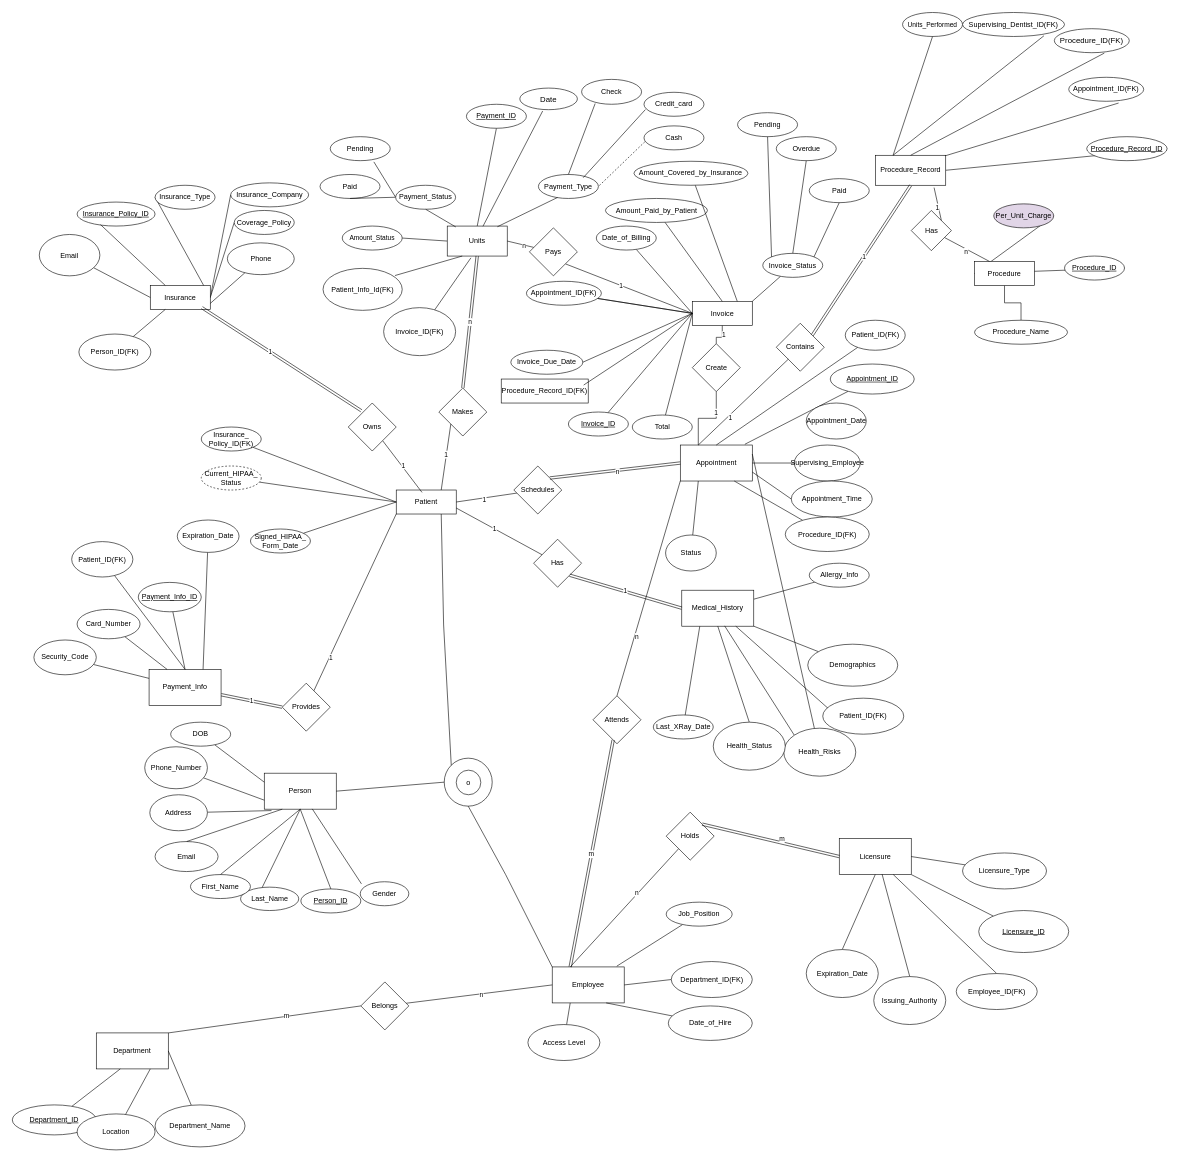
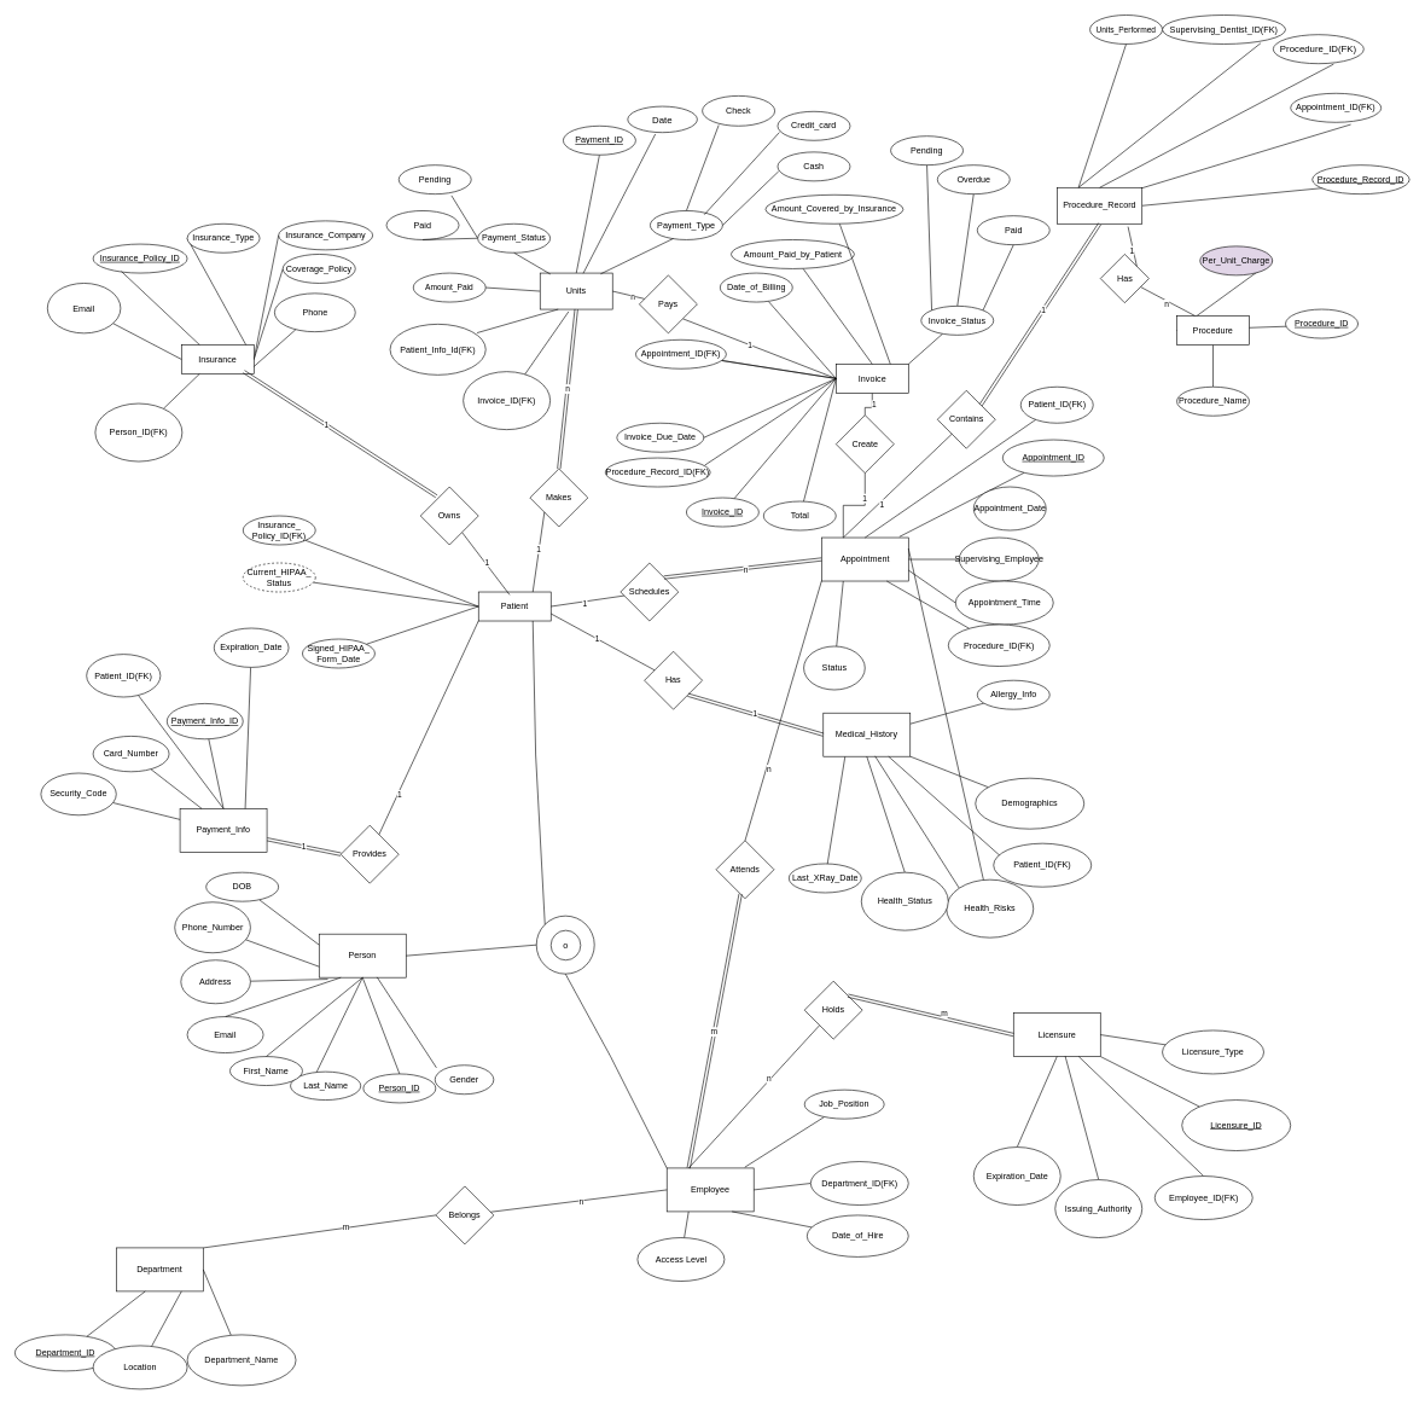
- <mxCell id="95" value="" style="endArrow=none;html=1;rounded=0;entryX=1;entryY=0.5;entryDx=0;entryDy=0;exitX=0.013;exitY=0.665;exitDx=0;exitDy=0;exitPerimeter=0;dashed=1;" edge="1" parent="1" source="92" target="90"><mxGeometry relative="1" as="geometry"><mxPoint x="863" y="252" as="sourcePoint" /><mxPoint x="926" y="252" as="targetPoint" /></mxGeometry></mxCell>
+ <mxCell id="95" value="" style="endArrow=none;html=1;rounded=0;entryX=1;entryY=0.5;entryDx=0;entryDy=0;exitX=0.013;exitY=0.665;exitDx=0;exitDy=0;exitPerimeter=0;" edge="1" parent="1" source="92" target="90"><mxGeometry relative="1" as="geometry"><mxPoint x="863" y="252" as="sourcePoint" /><mxPoint x="926" y="252" as="targetPoint" /></mxGeometry></mxCell>
- <mxCell id="87" value="&lt;span id=&quot;docs-internal-guid-1eaf34f5-7fff-a1fa-eb80-efd688561aa1&quot; style=&quot;font-size: 11px;&quot;&gt;&lt;span style=&quot;font-size: 11px; font-family: Arial, sans-serif; background-color: transparent; font-variant-numeric: normal; font-variant-east-asian: normal; font-variant-alternates: normal; font-variant-position: normal; vertical-align: baseline; white-space-collapse: preserve;&quot;&gt;Amount_Status&lt;/span&gt;&lt;/span&gt;" style="ellipse;whiteSpace=wrap;html=1;align=center;fontSize=11;" vertex="1" parent="1"><mxGeometry x="570" y="376" width="100" height="40" as="geometry" /></mxCell>
+ <mxCell id="87" value="&lt;span id=&quot;docs-internal-guid-1eaf34f5-7fff-a1fa-eb80-efd688561aa1&quot; style=&quot;font-size: 11px;&quot;&gt;&lt;span style=&quot;font-size: 11px; font-family: Arial, sans-serif; background-color: transparent; font-variant-numeric: normal; font-variant-east-asian: normal; font-variant-alternates: normal; font-variant-position: normal; vertical-align: baseline; white-space-collapse: preserve;&quot;&gt;Amount_Paid&lt;/span&gt;&lt;/span&gt;" style="ellipse;whiteSpace=wrap;html=1;align=center;fontSize=11;" vertex="1" parent="1"><mxGeometry x="570" y="376" width="100" height="40" as="geometry" /></mxCell>
- <mxCell id="234" value="Procedure_Name" style="ellipse;whiteSpace=wrap;html=1;align=center;" vertex="1" parent="1"><mxGeometry x="1624" y="533" width="155" height="40" as="geometry" /></mxCell>
+ <mxCell id="234" value="Procedure_Name" style="ellipse;whiteSpace=wrap;html=1;align=center;" vertex="1" parent="1"><mxGeometry x="1624" y="533" width="100" height="40" as="geometry" /></mxCell>
- <mxCell id="240" value="Person_ID(FK)" style="ellipse;whiteSpace=wrap;html=1;" vertex="1" parent="1"><mxGeometry x="131" y="556" width="120" height="60" as="geometry" /></mxCell>
+ <mxCell id="240" value="Person_ID(FK)" style="ellipse;whiteSpace=wrap;html=1;" vertex="1" parent="1"><mxGeometry x="131" y="556" width="120" height="80" as="geometry" /></mxCell>
- <mxCell id="77" value="Procedure_Record_ID(FK)" style="whiteSpace=wrap;html=1;align=center;rounded=0;" vertex="1" parent="1"><mxGeometry x="835" y="631" width="145" height="40" as="geometry" /></mxCell>
+ <mxCell id="77" value="Procedure_Record_ID(FK)" style="ellipse;whiteSpace=wrap;html=1;align=center;" vertex="1" parent="1"><mxGeometry x="835" y="631" width="145" height="40" as="geometry" /></mxCell>
